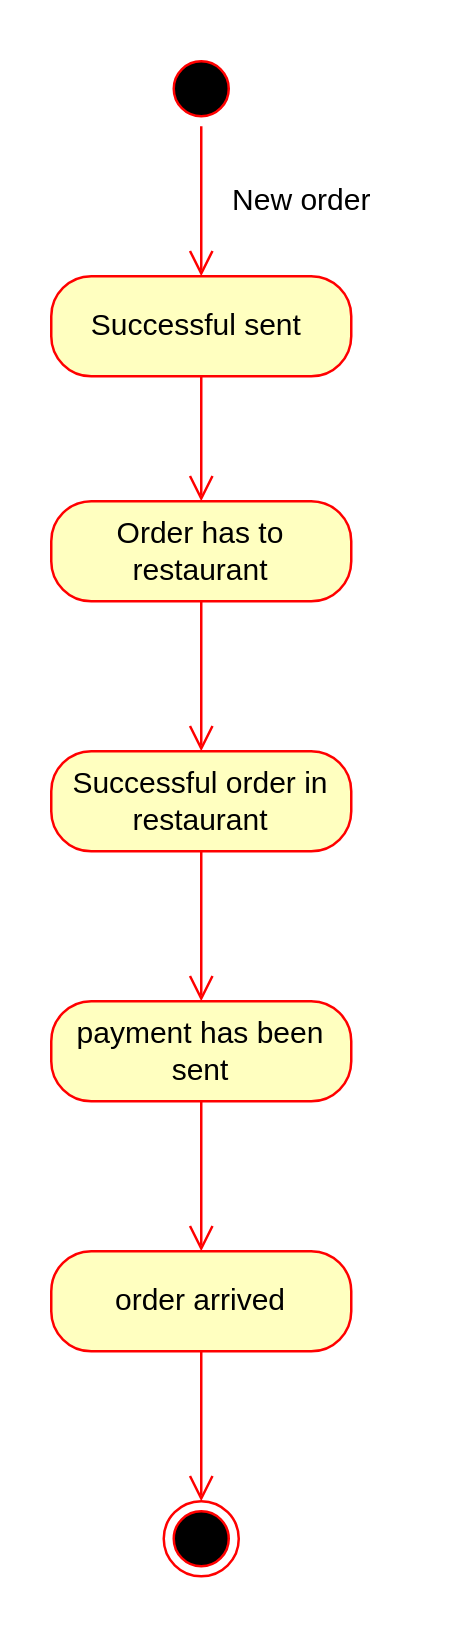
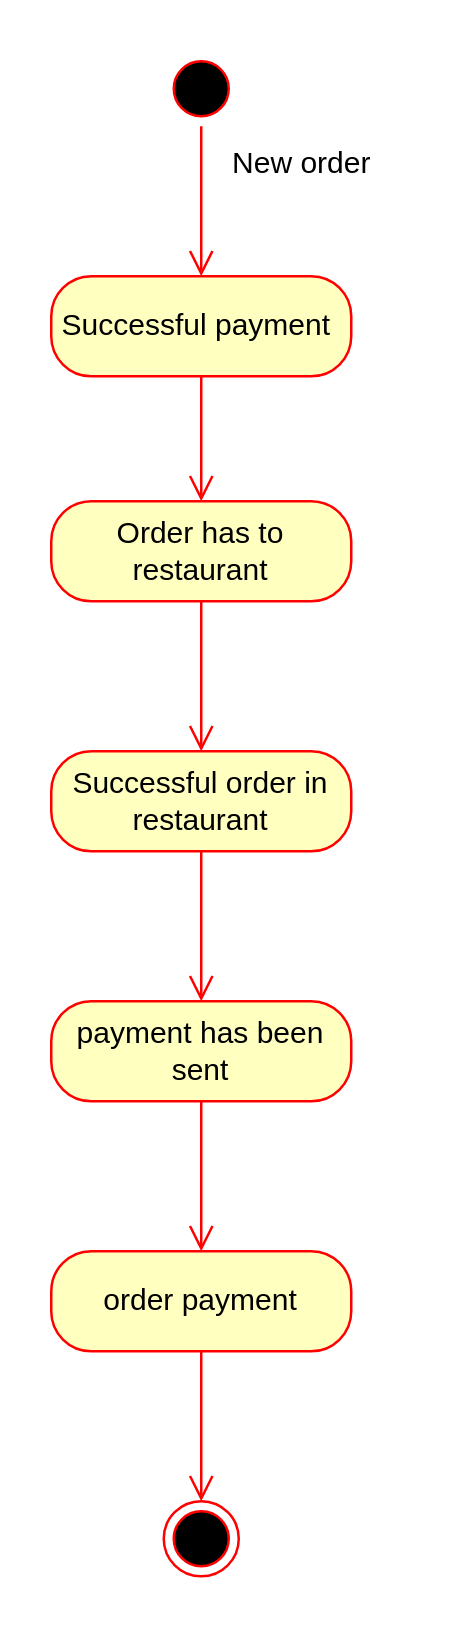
- <mxCell id="4" value="New order" style="text;html=1;align=center;verticalAlign=middle;resizable=0;points=[];autosize=1;strokeColor=none;fillColor=none;" vertex="1" parent="1"><mxGeometry x="80" y="65" width="80" height="30" as="geometry" /></mxCell>
+ <mxCell id="4" value="New order" style="text;html=1;align=center;verticalAlign=middle;resizable=0;points=[];autosize=1;strokeColor=none;fillColor=none;" vertex="1" parent="1"><mxGeometry x="80" y="50" width="80" height="30" as="geometry" /></mxCell>
- <mxCell id="9" value="Successful sent&amp;nbsp;" style="rounded=1;whiteSpace=wrap;html=1;arcSize=40;fontColor=#000000;fillColor=#ffffc0;strokeColor=#ff0000;" vertex="1" parent="1"><mxGeometry x="20" y="110" width="120" height="40" as="geometry" /></mxCell>
+ <mxCell id="9" value="Successful payment&amp;nbsp;" style="rounded=1;whiteSpace=wrap;html=1;arcSize=40;fontColor=#000000;fillColor=#ffffc0;strokeColor=#ff0000;" vertex="1" parent="1"><mxGeometry x="20" y="110" width="120" height="40" as="geometry" /></mxCell>
- <mxCell id="13" value="order arrived" style="rounded=1;whiteSpace=wrap;html=1;arcSize=40;fontColor=#000000;fillColor=#ffffc0;strokeColor=#ff0000;" vertex="1" parent="1"><mxGeometry x="20" y="500" width="120" height="40" as="geometry" /></mxCell>
+ <mxCell id="13" value="order payment" style="rounded=1;whiteSpace=wrap;html=1;arcSize=40;fontColor=#000000;fillColor=#ffffc0;strokeColor=#ff0000;" vertex="1" parent="1"><mxGeometry x="20" y="500" width="120" height="40" as="geometry" /></mxCell>
